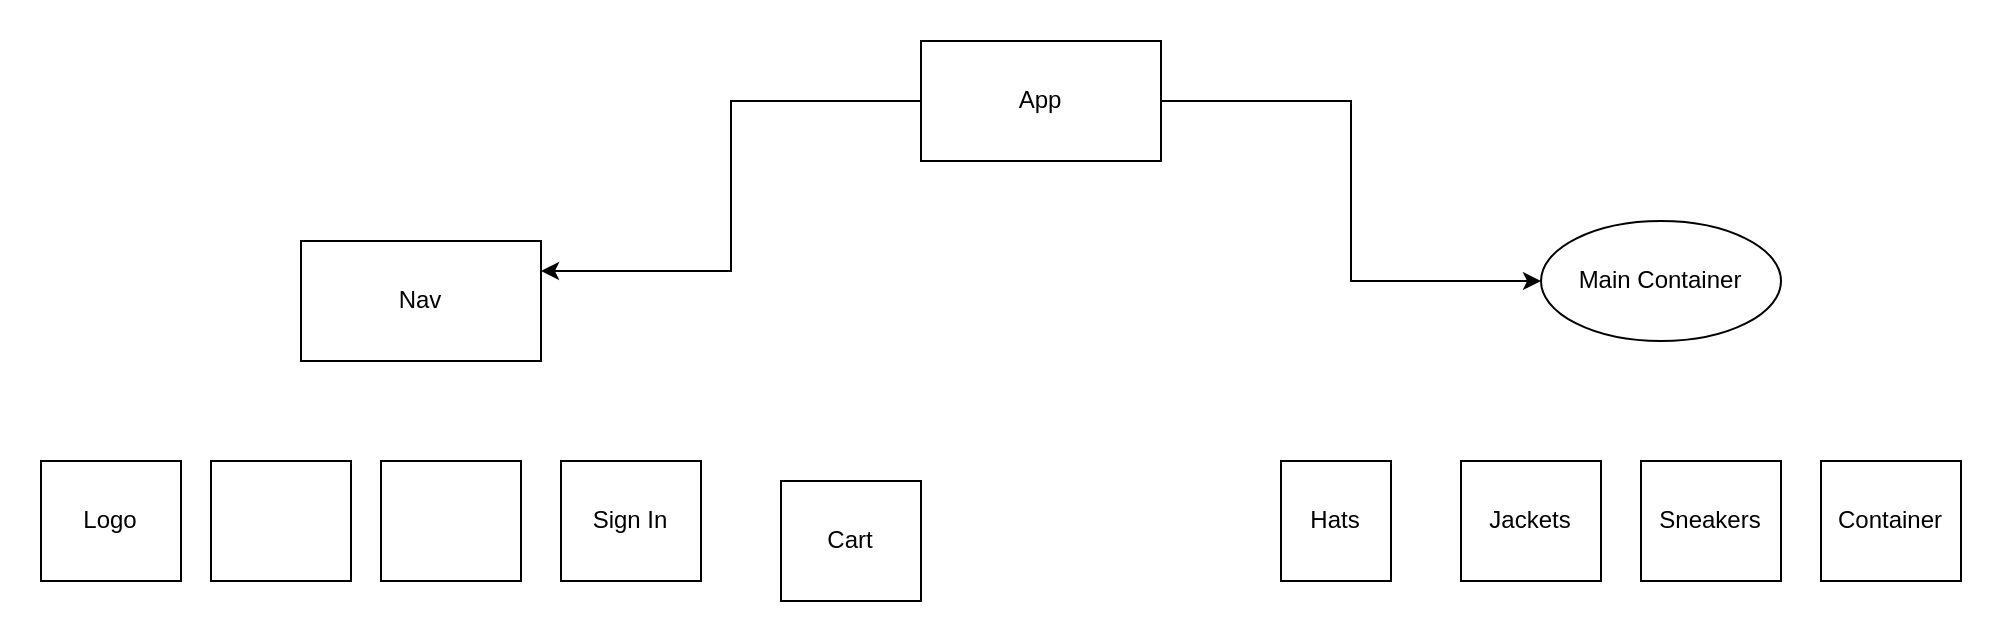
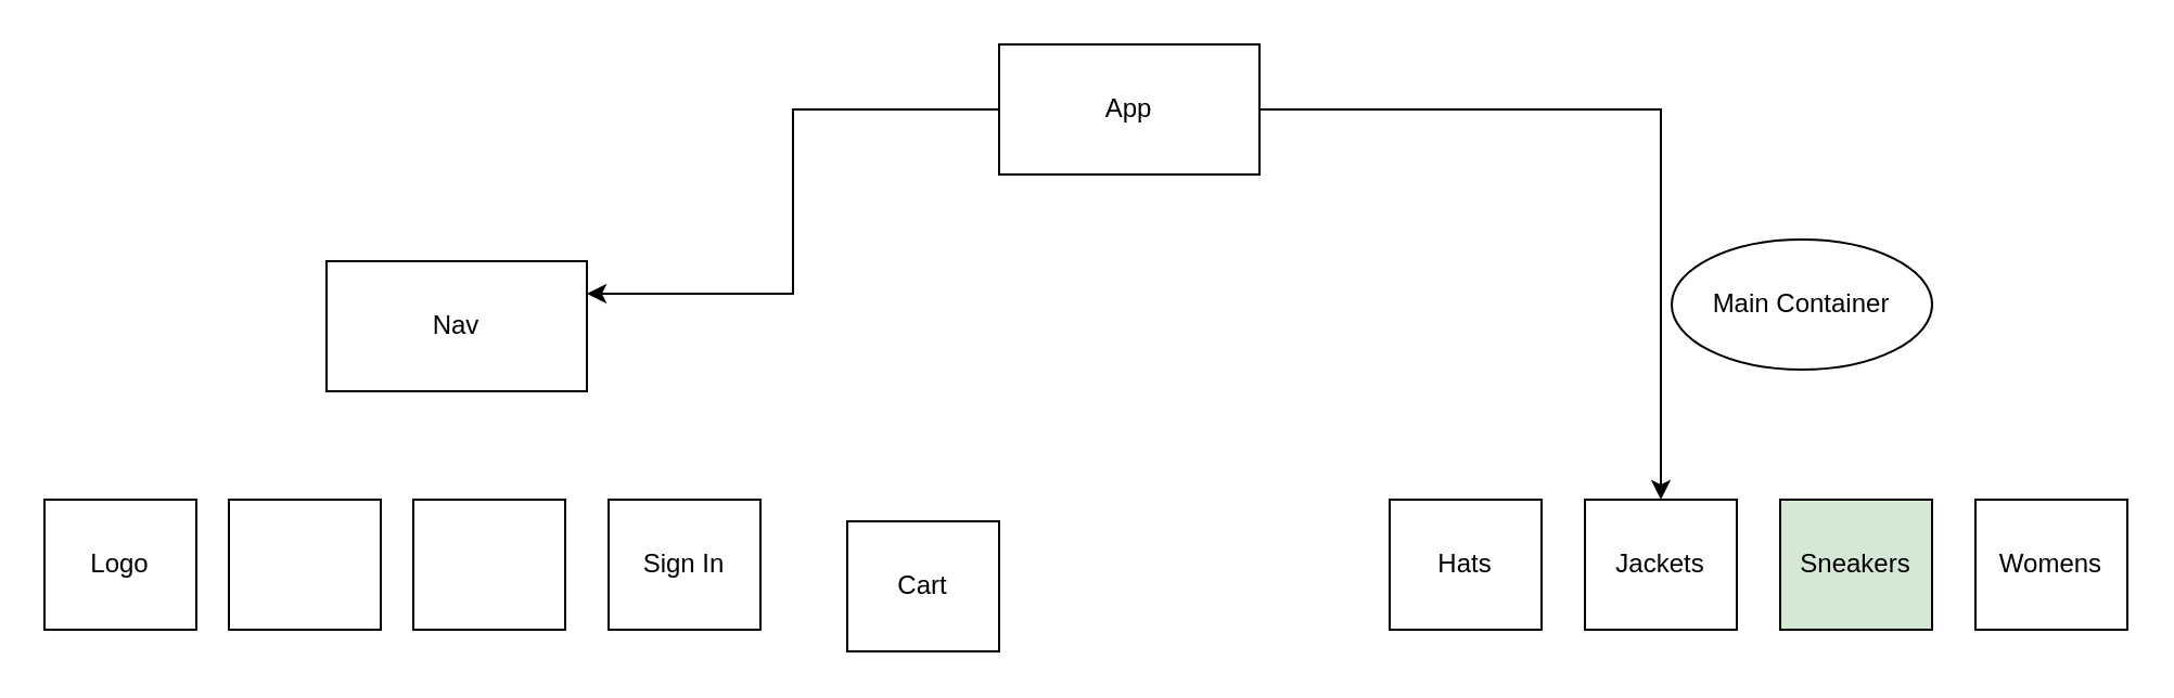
- <mxCell id="2" style="edgeStyle=orthogonalEdgeStyle;rounded=0;orthogonalLoop=1;jettySize=auto;html=1;exitX=1;exitY=0.5;exitDx=0;exitDy=0;entryX=0;entryY=0.5;entryDx=0;entryDy=0;" edge="1" parent="1" source="4" target="6"><mxGeometry relative="1" as="geometry" /></mxCell>
+ <mxCell id="2" style="edgeStyle=orthogonalEdgeStyle;rounded=0;orthogonalLoop=1;jettySize=auto;html=1;exitX=1;exitY=0.5;exitDx=0;exitDy=0;" edge="1" parent="1" source="4" target="13"><mxGeometry relative="1" as="geometry" /></mxCell>
- <mxCell id="14" value="Hats" style="rounded=0;whiteSpace=wrap;html=1;" vertex="1" parent="1"><mxGeometry x="640" y="230" width="55" height="60" as="geometry" /></mxCell>
+ <mxCell id="14" value="Hats" style="rounded=0;whiteSpace=wrap;html=1;" vertex="1" parent="1"><mxGeometry x="640" y="230" width="70" height="60" as="geometry" /></mxCell>
- <mxCell id="12" value="Sneakers" style="rounded=0;whiteSpace=wrap;html=1;" vertex="1" parent="1"><mxGeometry x="820" y="230" width="70" height="60" as="geometry" /></mxCell>
+ <mxCell id="12" value="Sneakers" style="rounded=0;whiteSpace=wrap;html=1;fillColor=#d5e8d4;" vertex="1" parent="1"><mxGeometry x="820" y="230" width="70" height="60" as="geometry" /></mxCell>
- <mxCell id="11" value="Container" style="rounded=0;whiteSpace=wrap;html=1;" vertex="1" parent="1"><mxGeometry x="910" y="230" width="70" height="60" as="geometry" /></mxCell>
+ <mxCell id="11" value="Womens" style="rounded=0;whiteSpace=wrap;html=1;" vertex="1" parent="1"><mxGeometry x="910" y="230" width="70" height="60" as="geometry" /></mxCell>
